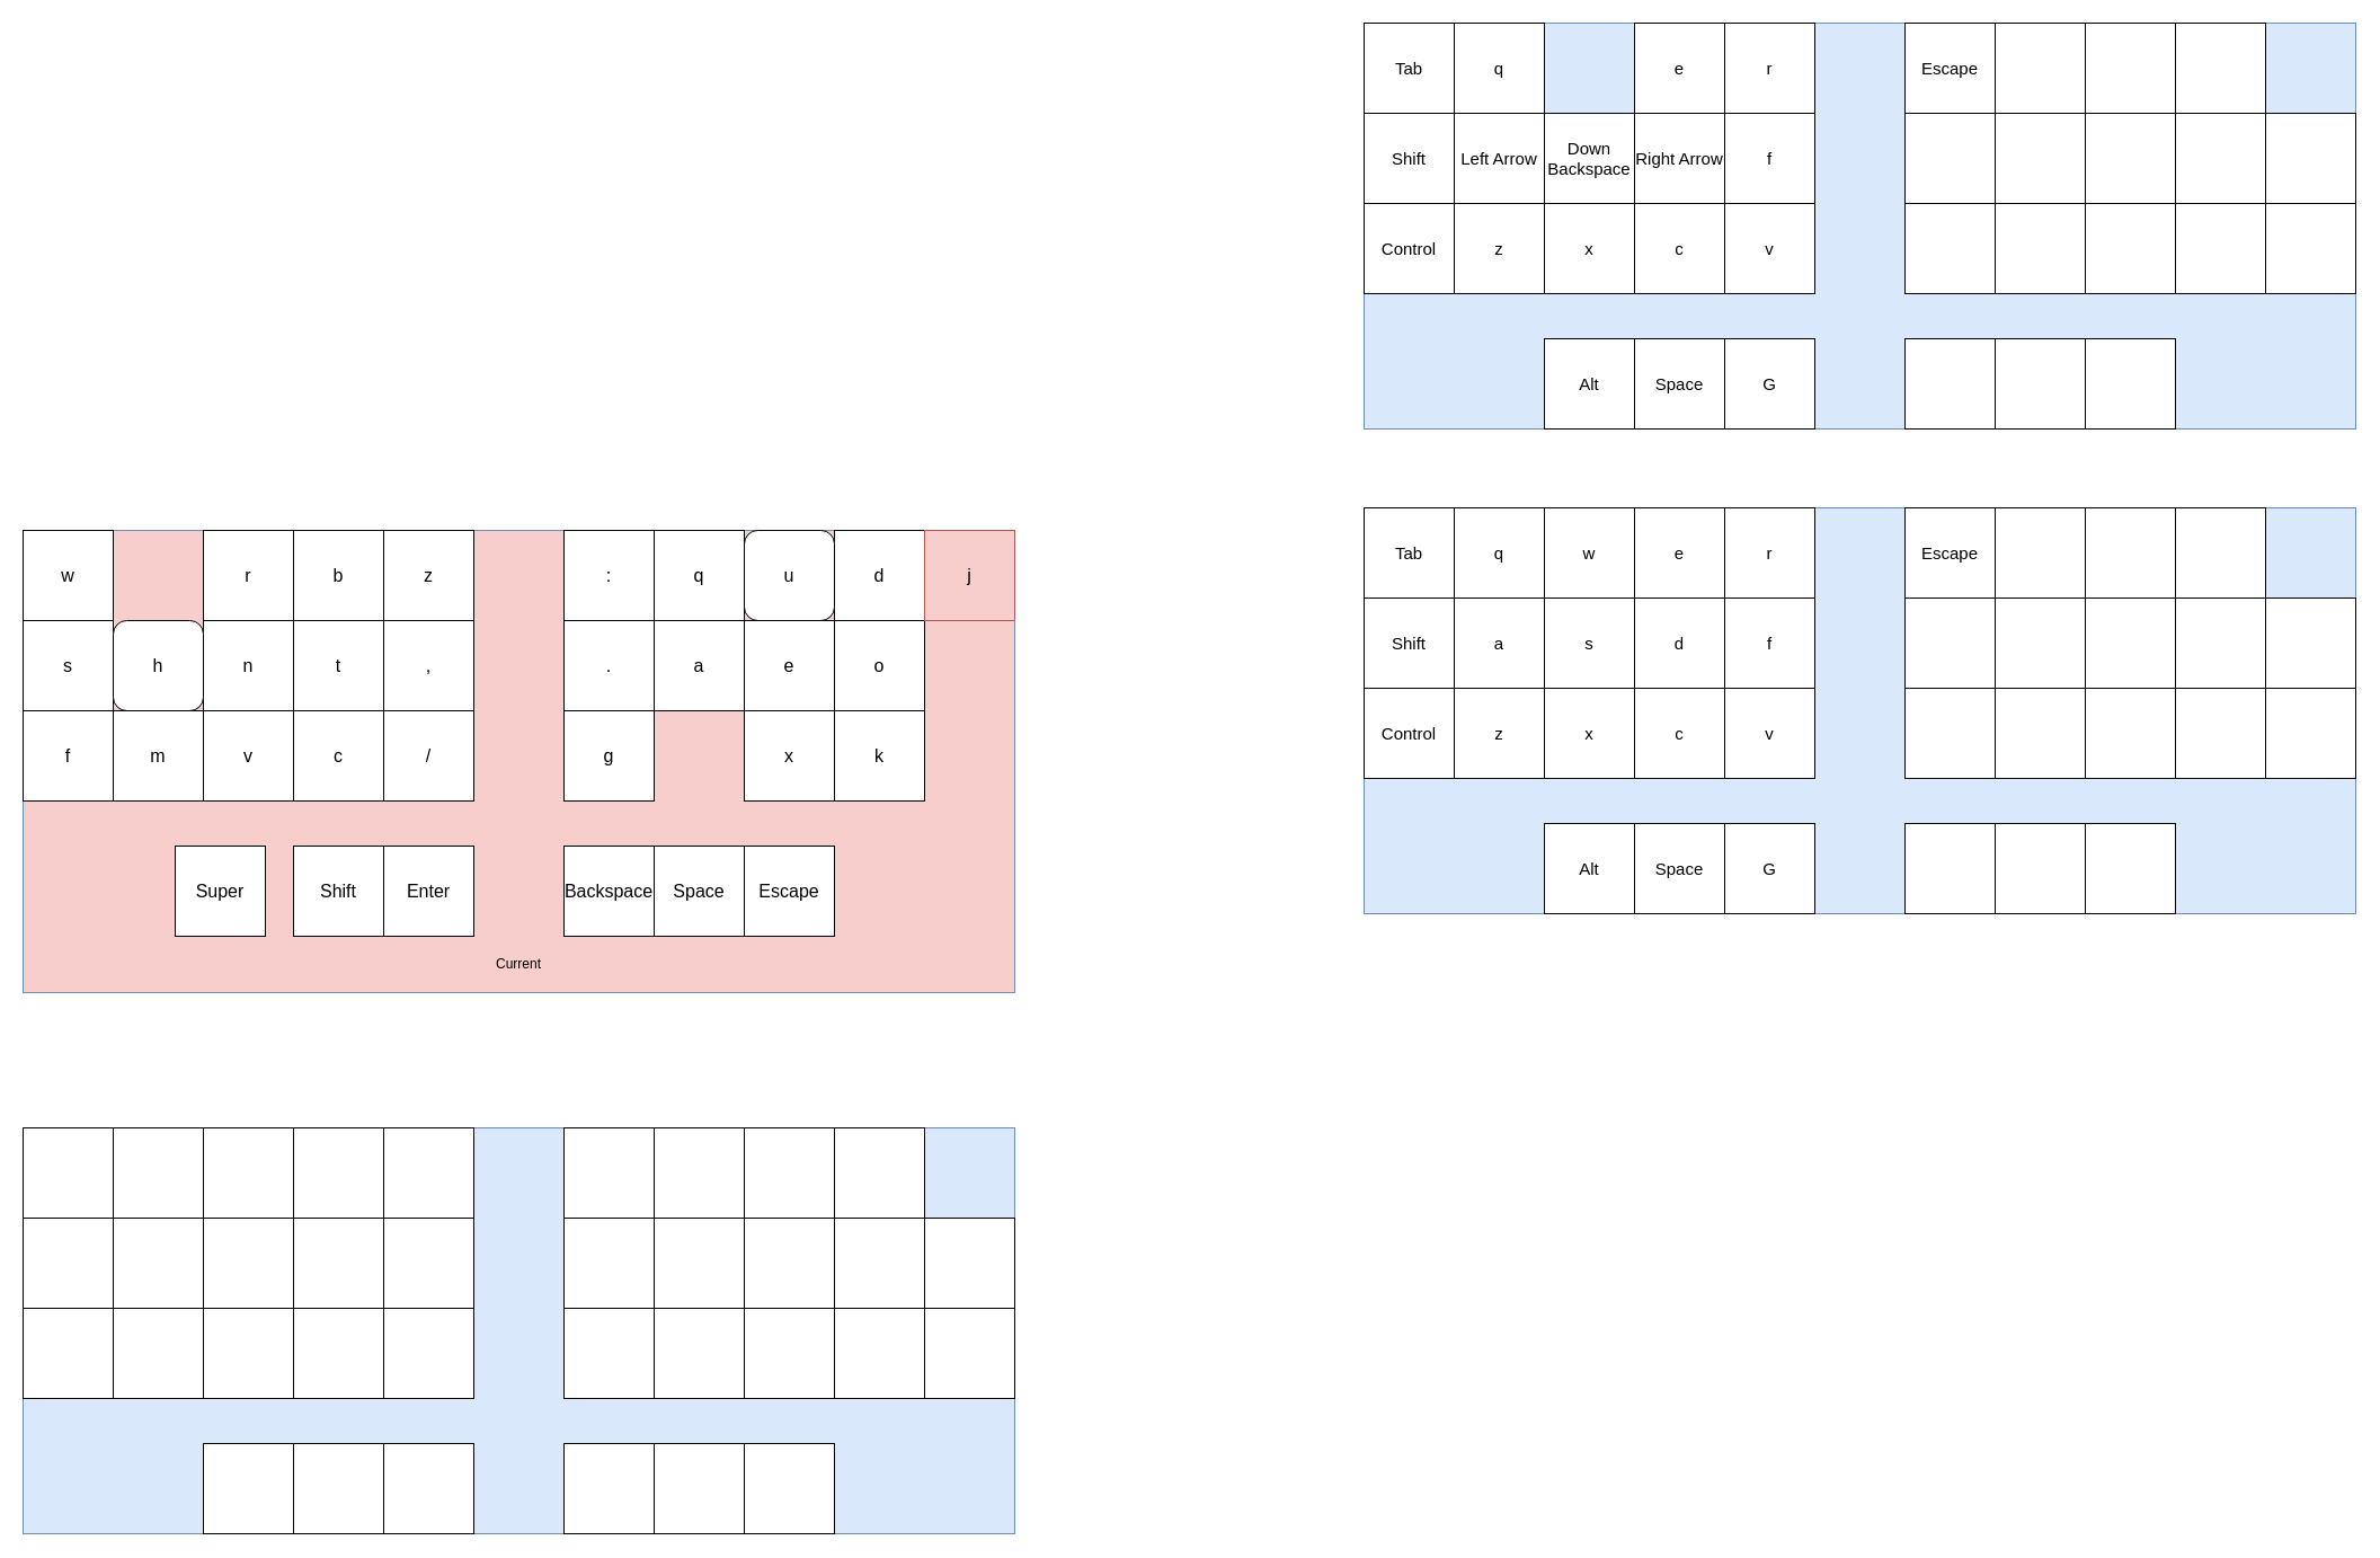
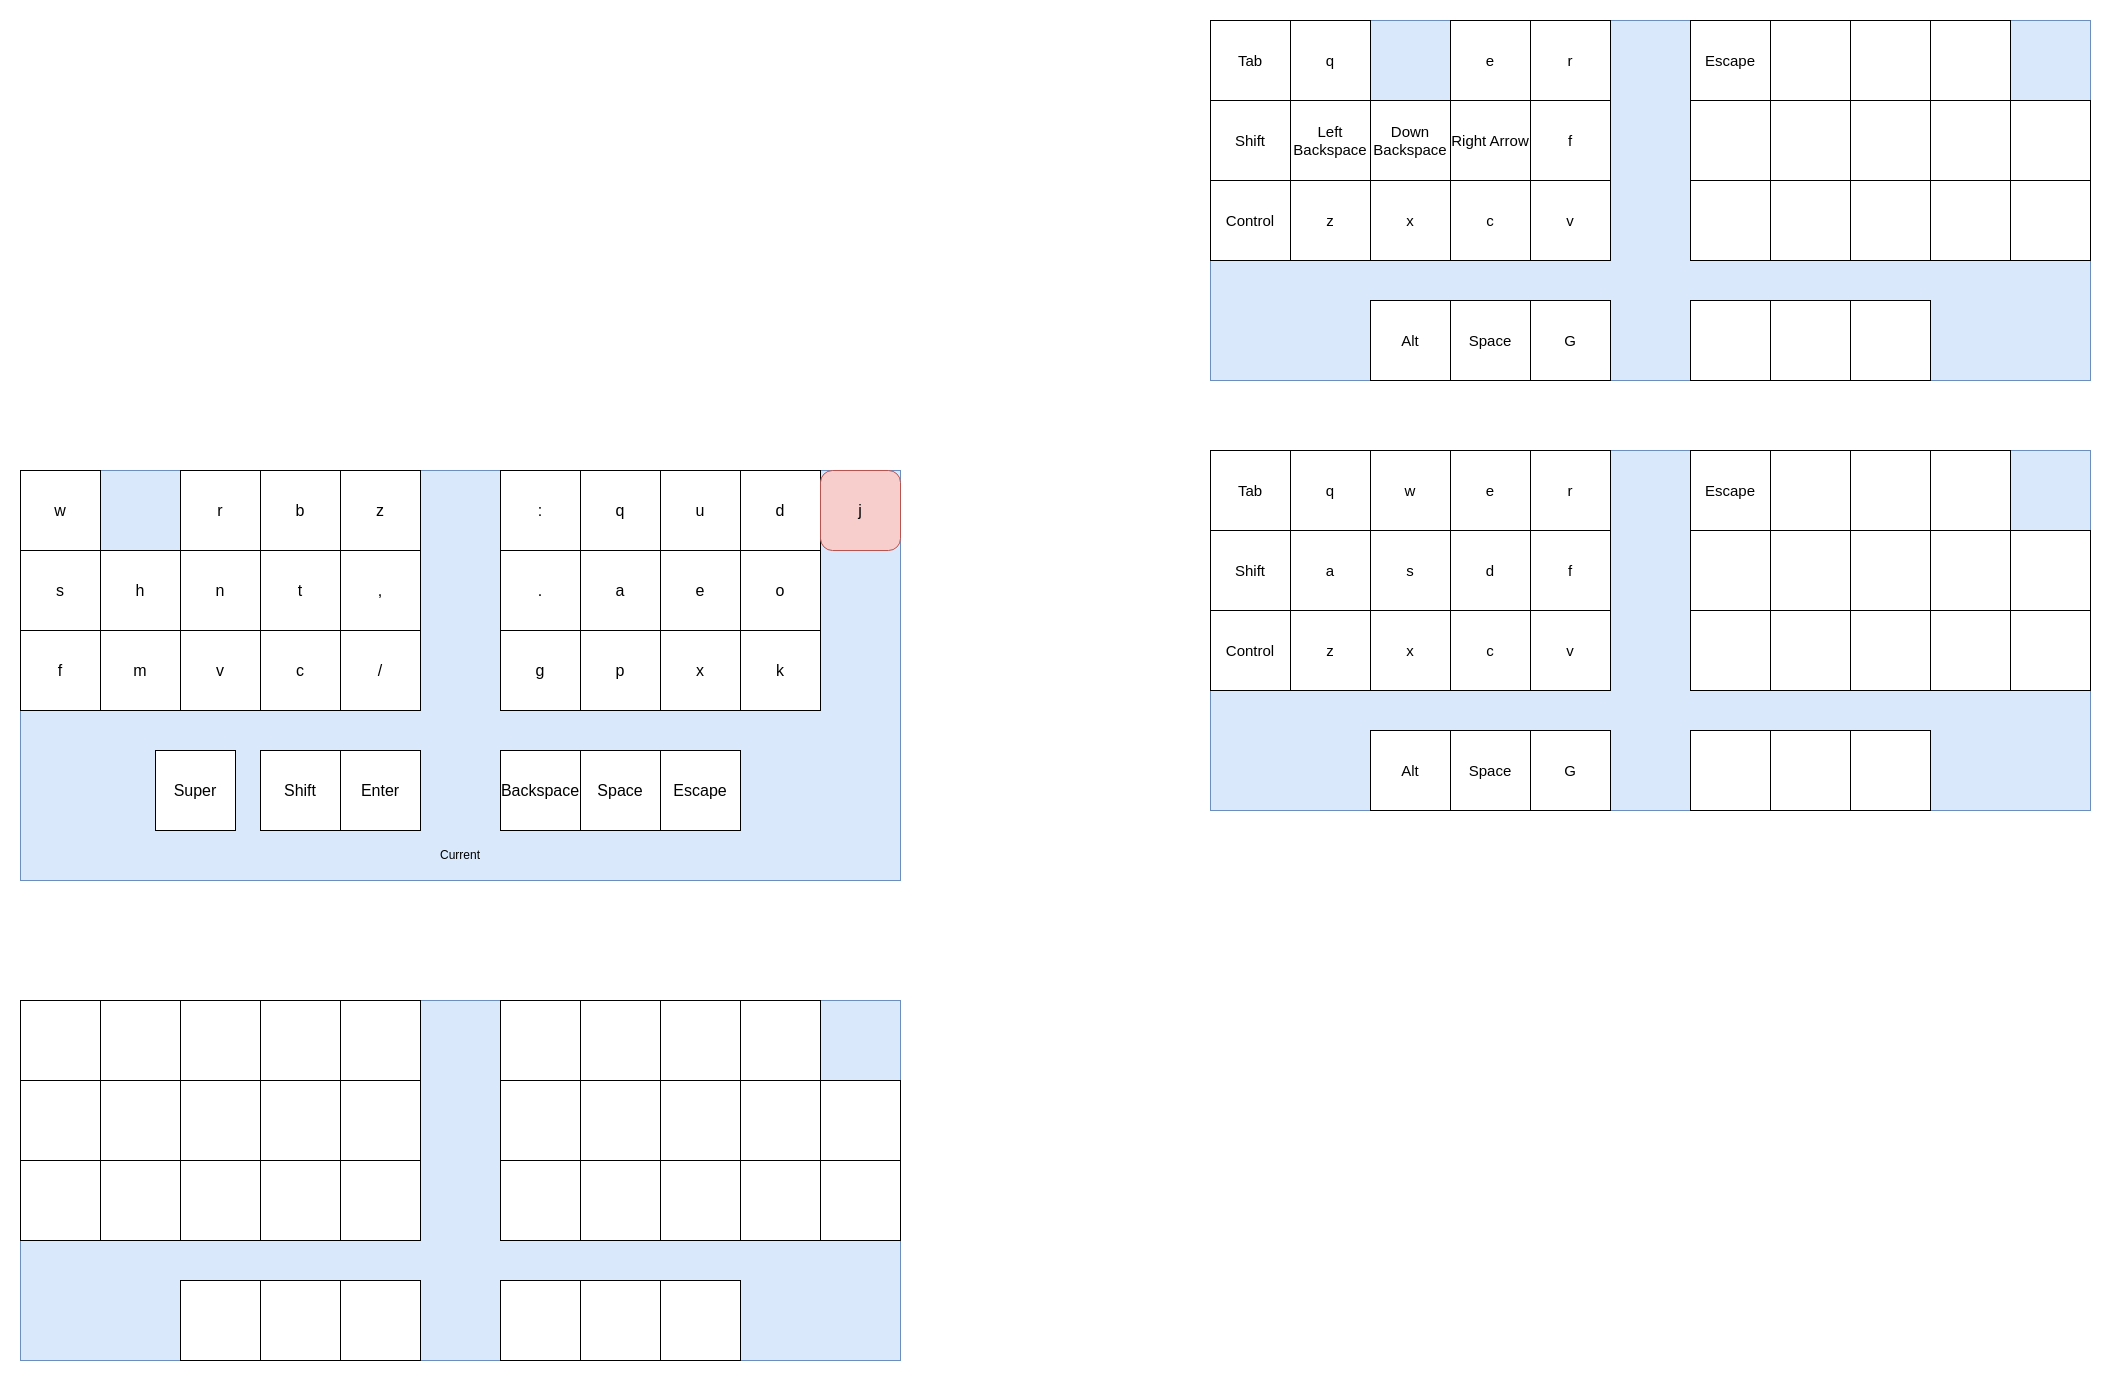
- <mxCell id="117" value="Left Arrow" style="whiteSpace=wrap;html=1;aspect=fixed;fontSize=15;" parent="1" vertex="1"><mxGeometry x="1290" y="100" width="80" height="80" as="geometry" /></mxCell>
+ <mxCell id="117" value="Left Backspace" style="whiteSpace=wrap;html=1;aspect=fixed;fontSize=15;" parent="1" vertex="1"><mxGeometry x="1290" y="100" width="80" height="80" as="geometry" /></mxCell>
- <mxCell id="59" value="u" style="whiteSpace=wrap;html=1;aspect=fixed;fontSize=16;rounded=1;" parent="1" vertex="1"><mxGeometry x="660" y="470" width="80" height="80" as="geometry" /></mxCell>
+ <mxCell id="59" value="u" style="whiteSpace=wrap;html=1;aspect=fixed;fontSize=16;" parent="1" vertex="1"><mxGeometry x="660" y="470" width="80" height="80" as="geometry" /></mxCell>
- <mxCell id="72" value="j" style="whiteSpace=wrap;html=1;aspect=fixed;fillColor=#f8cecc;strokeColor=#b85450;fontSize=16;" parent="1" vertex="1"><mxGeometry x="820" y="470" width="80" height="80" as="geometry" /></mxCell>
+ <mxCell id="72" value="j" style="whiteSpace=wrap;html=1;aspect=fixed;fillColor=#f8cecc;strokeColor=#b85450;fontSize=16;rounded=1;" parent="1" vertex="1"><mxGeometry x="820" y="470" width="80" height="80" as="geometry" /></mxCell>
- <mxCell id="48" value="h" style="whiteSpace=wrap;html=1;aspect=fixed;fontSize=16;rounded=1;" parent="1" vertex="1"><mxGeometry x="100" y="550" width="80" height="80" as="geometry" /></mxCell>
+ <mxCell id="48" value="h" style="whiteSpace=wrap;html=1;aspect=fixed;fontSize=16;" parent="1" vertex="1"><mxGeometry x="100" y="550" width="80" height="80" as="geometry" /></mxCell>
+ <mxCell id="68" value="p" style="whiteSpace=wrap;html=1;aspect=fixed;fontSize=16;" parent="1" vertex="1"><mxGeometry x="580" y="630" width="80" height="80" as="geometry" /></mxCell>
- <mxCell id="3" value="&lt;br&gt;&lt;br&gt;&lt;br&gt;&lt;br&gt;&lt;br&gt;&lt;br&gt;&lt;br&gt;&lt;br&gt;&lt;br&gt;&lt;br&gt;&lt;br&gt;&lt;br&gt;&lt;br&gt;&lt;br&gt;&lt;br&gt;&lt;br&gt;&lt;br&gt;&lt;br&gt;&lt;br&gt;&lt;br&gt;&lt;br&gt;&lt;br&gt;&lt;br&gt;&lt;br&gt;&lt;br&gt;Current" style="rounded=0;whiteSpace=wrap;html=1;fillColor=#f8cecc;strokeColor=#6c8ebf;" parent="1" vertex="1"><mxGeometry x="20" y="470" width="880" height="410" as="geometry" /></mxCell>
+ <mxCell id="3" value="&lt;br&gt;&lt;br&gt;&lt;br&gt;&lt;br&gt;&lt;br&gt;&lt;br&gt;&lt;br&gt;&lt;br&gt;&lt;br&gt;&lt;br&gt;&lt;br&gt;&lt;br&gt;&lt;br&gt;&lt;br&gt;&lt;br&gt;&lt;br&gt;&lt;br&gt;&lt;br&gt;&lt;br&gt;&lt;br&gt;&lt;br&gt;&lt;br&gt;&lt;br&gt;&lt;br&gt;&lt;br&gt;Current" style="rounded=0;whiteSpace=wrap;html=1;fillColor=#dae8fc;strokeColor=#6c8ebf;" parent="1" vertex="1"><mxGeometry x="20" y="470" width="880" height="410" as="geometry" /></mxCell>
